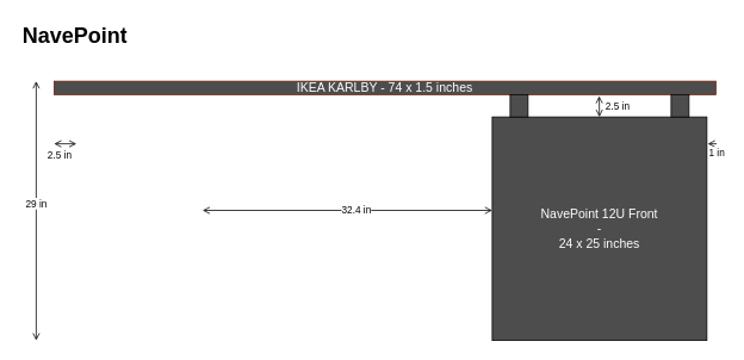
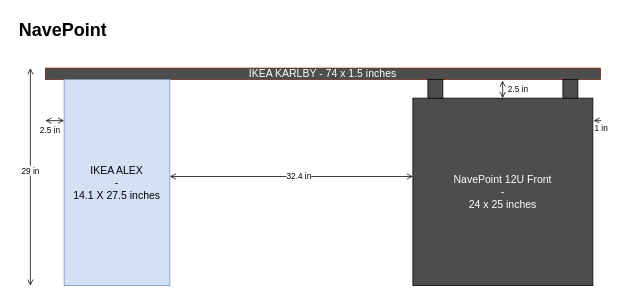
+ <mxCell id="6" value="IKEA ALEX&lt;br style=&quot;font-size: 14px&quot;&gt;-&lt;br style=&quot;font-size: 14px&quot;&gt;14.1 X 27.5 inches" style="rounded=0;whiteSpace=wrap;html=1;strokeColor=#6c8ebf;fontSize=14;gradientDirection=north;fillColor=#D4E1F5;" parent="3" vertex="1"><mxGeometry x="25" y="15" width="141" height="275" as="geometry" /></mxCell>
